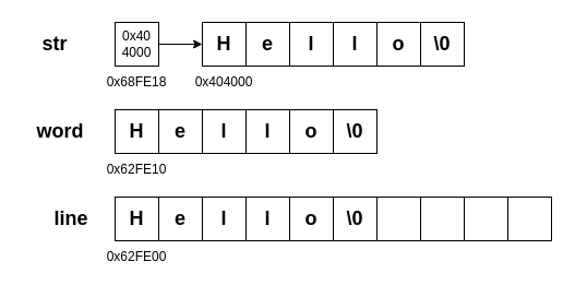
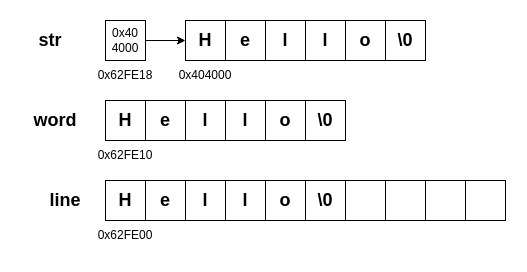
- <mxCell id="34" value="0x68FE18" style="text;html=1;strokeColor=none;fillColor=none;align=center;verticalAlign=middle;whiteSpace=wrap;rounded=0;fontSize=12;fontFamily=Helvetica;fontColor=default;" vertex="1" parent="1"><mxGeometry x="95" y="60" width="60" height="30" as="geometry" /></mxCell>
+ <mxCell id="34" value="0x62FE18" style="text;html=1;strokeColor=none;fillColor=none;align=center;verticalAlign=middle;whiteSpace=wrap;rounded=0;fontSize=12;fontFamily=Helvetica;fontColor=default;" vertex="1" parent="1"><mxGeometry x="95" y="60" width="60" height="30" as="geometry" /></mxCell>
